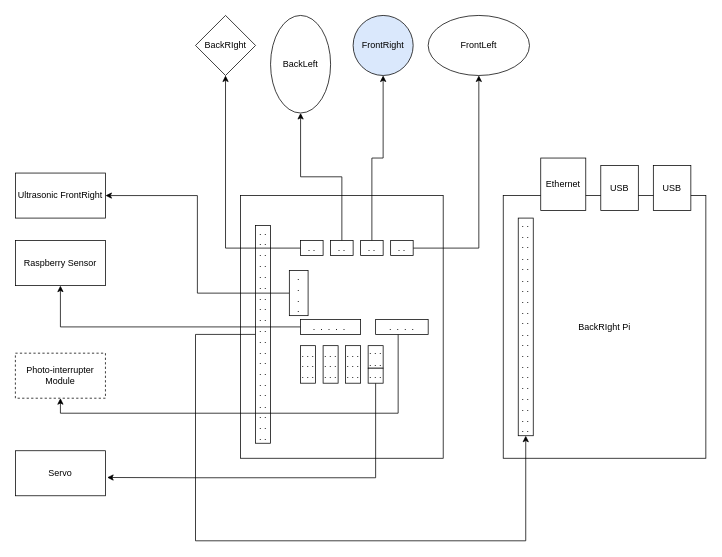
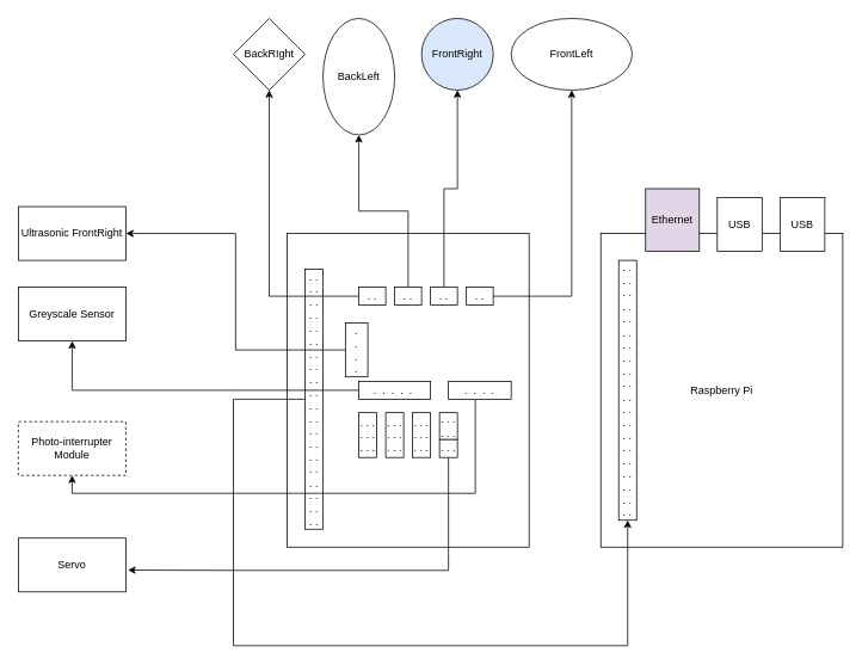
- <mxCell id="29" value="Ethernet" style="rounded=0;whiteSpace=wrap;html=1;" vertex="1" parent="1"><mxGeometry x="720" y="210" width="60" height="70" as="geometry" /></mxCell>
+ <mxCell id="29" value="Ethernet" style="rounded=0;whiteSpace=wrap;html=1;fillColor=#e1d5e7;" vertex="1" parent="1"><mxGeometry x="720" y="210" width="60" height="70" as="geometry" /></mxCell>
- <mxCell id="26" value="Raspberry Sensor" style="rounded=0;whiteSpace=wrap;html=1;" vertex="1" parent="1"><mxGeometry x="20" y="320" width="120" height="60" as="geometry" /></mxCell>
+ <mxCell id="26" value="Greyscale Sensor" style="rounded=0;whiteSpace=wrap;html=1;" vertex="1" parent="1"><mxGeometry x="20" y="320" width="120" height="60" as="geometry" /></mxCell>
- <mxCell id="9" value="BackRIght Pi" style="rounded=0;whiteSpace=wrap;html=1;" vertex="1" parent="1"><mxGeometry x="670" y="260" width="270" height="350" as="geometry" /></mxCell>
+ <mxCell id="9" value="Raspberry Pi" style="rounded=0;whiteSpace=wrap;html=1;" vertex="1" parent="1"><mxGeometry x="670" y="260" width="270" height="350" as="geometry" /></mxCell>
